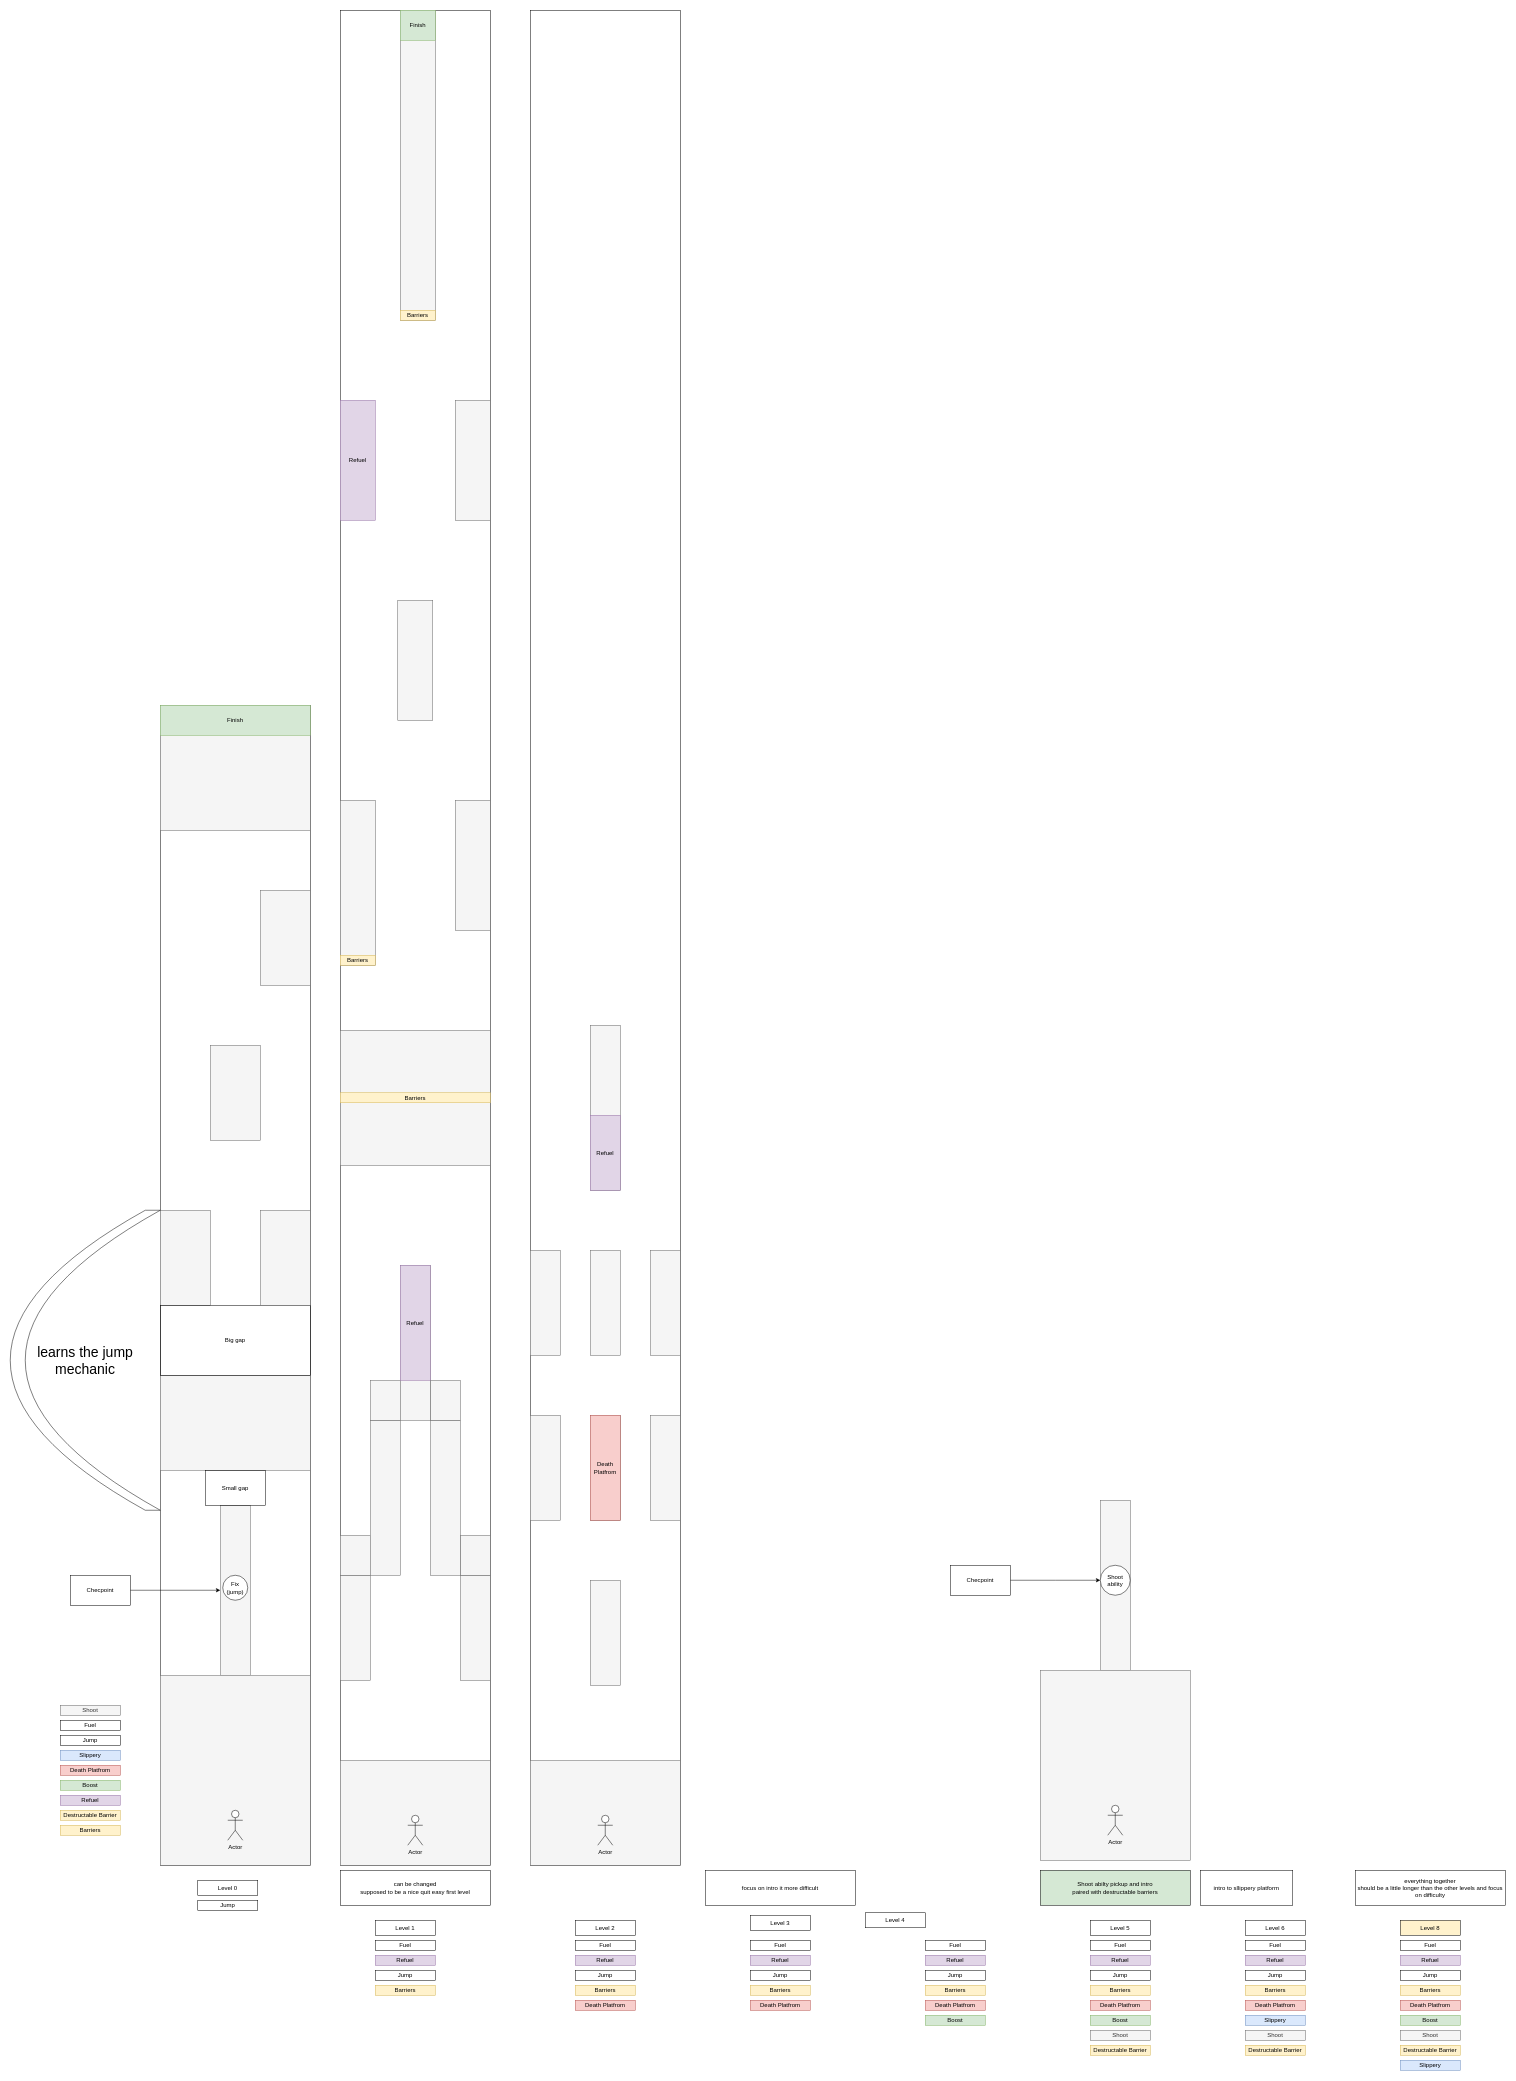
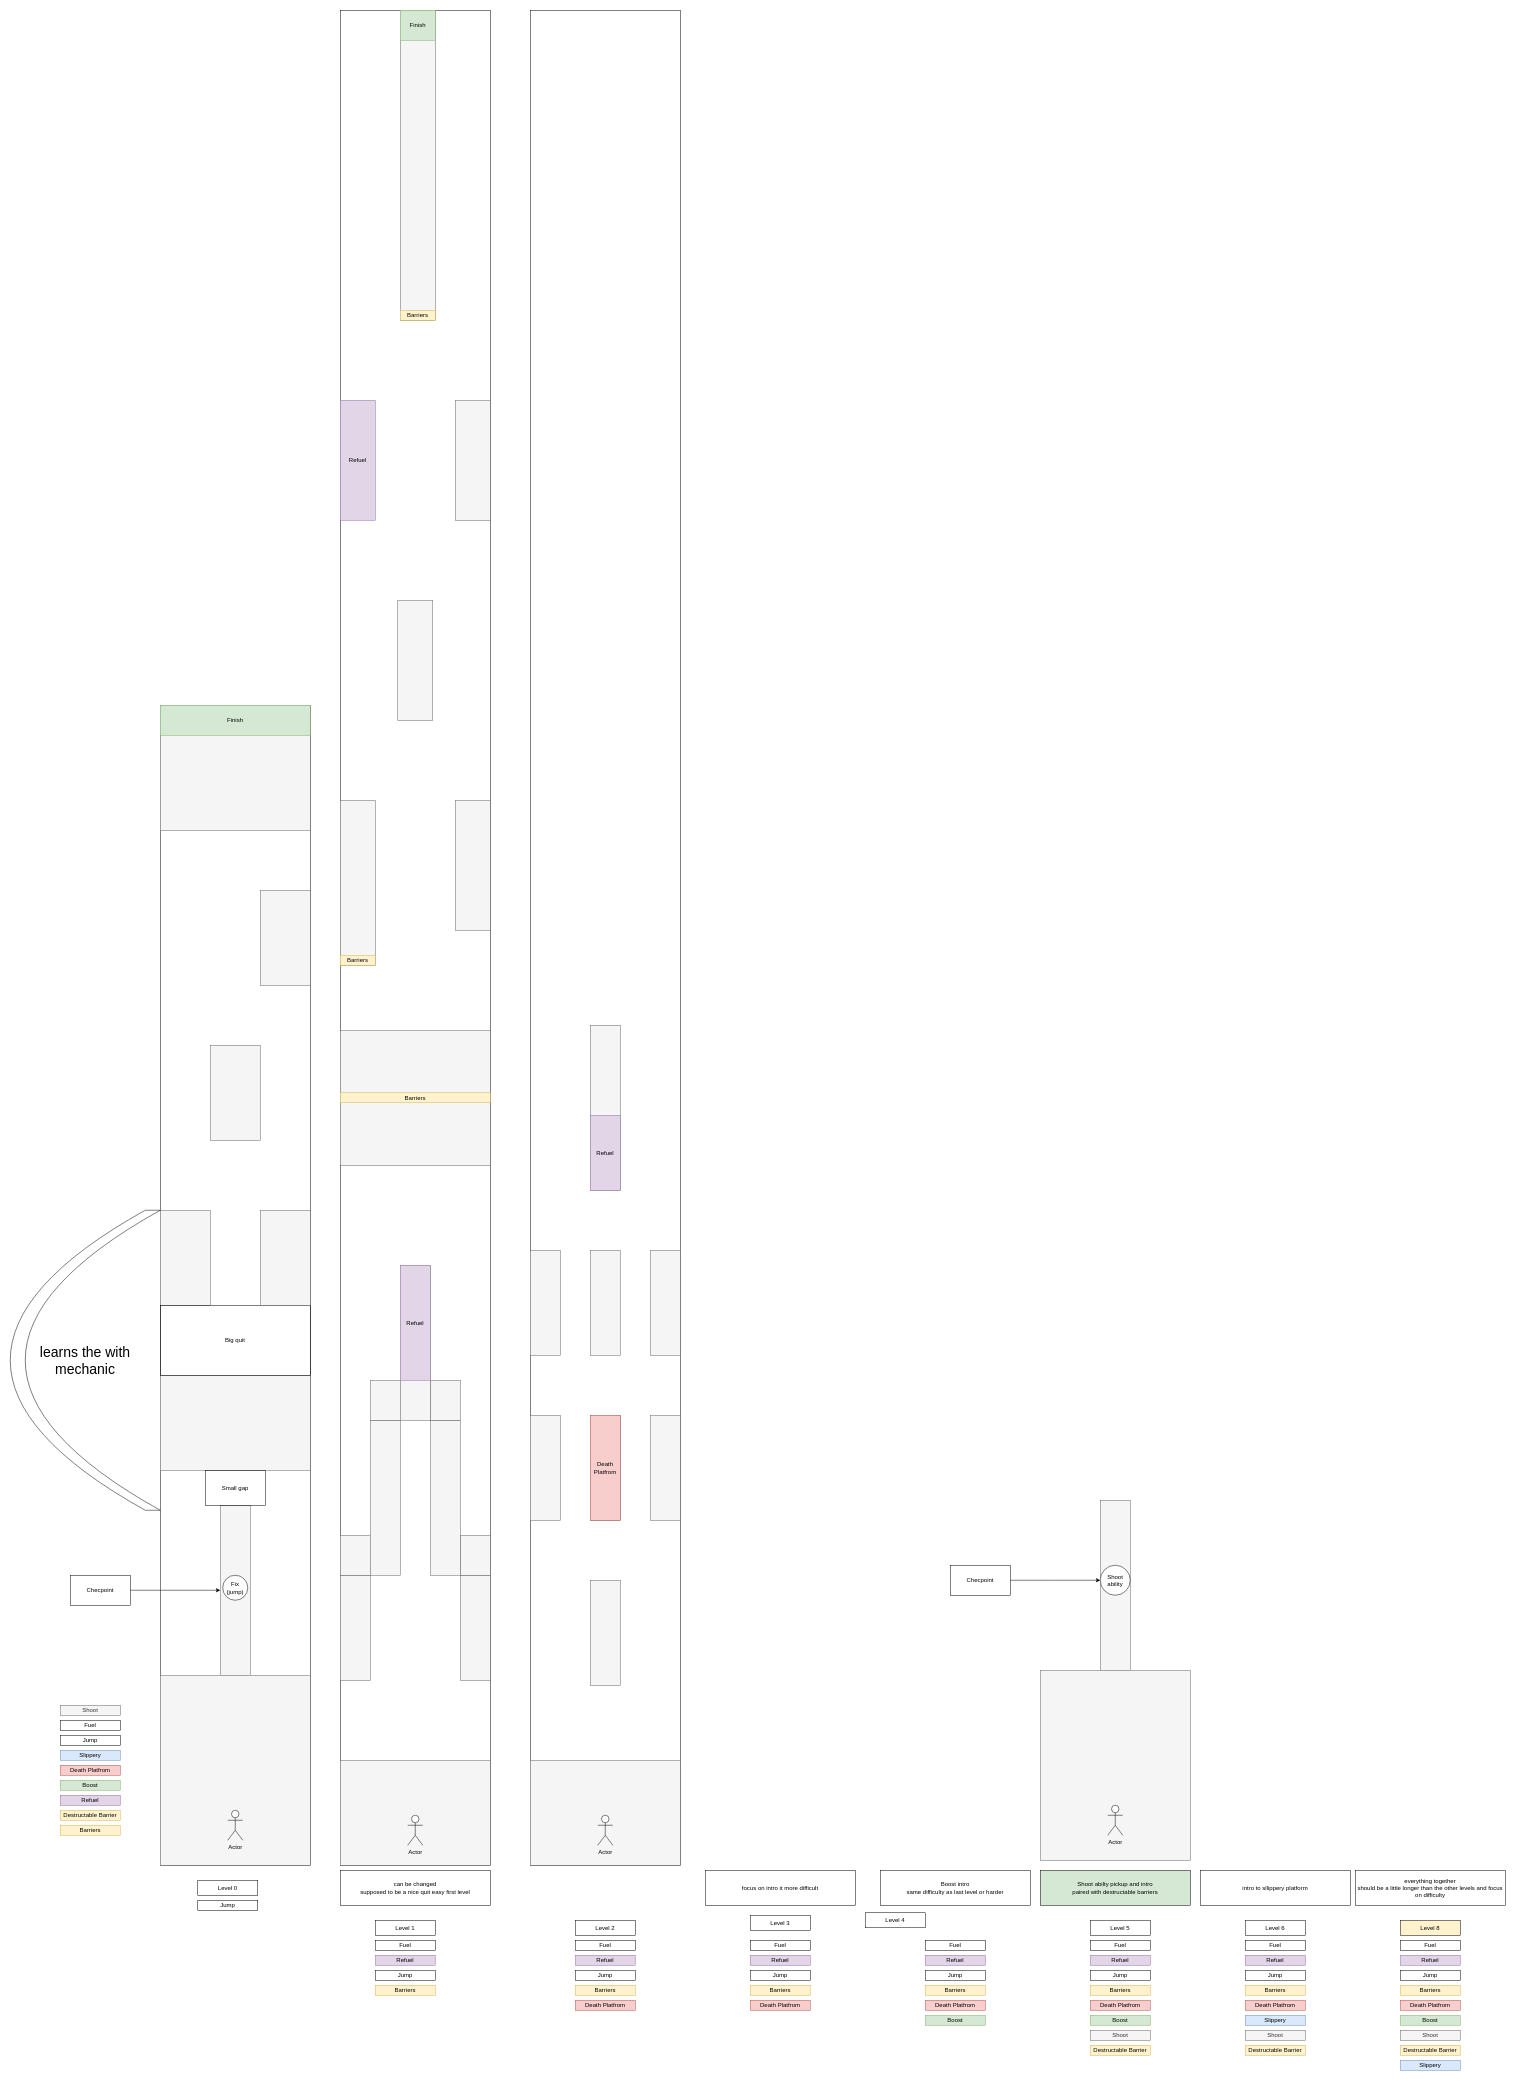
- <mxCell id="21" value="Big gap" style="rounded=0;whiteSpace=wrap;html=1;fillColor=none;" vertex="1" parent="1"><mxGeometry x="320" y="2610" width="300" height="140" as="geometry" /></mxCell>
+ <mxCell id="21" value="Big quit" style="rounded=0;whiteSpace=wrap;html=1;fillColor=none;" vertex="1" parent="1"><mxGeometry x="320" y="2610" width="300" height="140" as="geometry" /></mxCell>
- <mxCell id="64" value="&lt;span style=&quot;font-size: 28px;&quot;&gt;learns the jump mechanic&lt;/span&gt;" style="shape=dataStorage;whiteSpace=wrap;html=1;fixedSize=1;size=270;" vertex="1" parent="1"><mxGeometry x="20" y="2420" width="300" height="600" as="geometry" /></mxCell>
+ <mxCell id="64" value="&lt;span style=&quot;font-size: 28px;&quot;&gt;learns the with mechanic&lt;/span&gt;" style="shape=dataStorage;whiteSpace=wrap;html=1;fixedSize=1;size=270;" vertex="1" parent="1"><mxGeometry x="20" y="2420" width="300" height="600" as="geometry" /></mxCell>
+ <mxCell id="91" value="Boost intro&lt;div&gt;same difficulty as last level or harder&lt;/div&gt;" style="rounded=0;whiteSpace=wrap;html=1;" vertex="1" parent="1"><mxGeometry x="1760" y="3740" width="300" height="70" as="geometry" /></mxCell>
- <mxCell id="129" value="intro to sllippery platform" style="rounded=0;whiteSpace=wrap;html=1;" vertex="1" parent="1"><mxGeometry x="2400" y="3740" width="185" height="70" as="geometry" /></mxCell>
+ <mxCell id="129" value="intro to sllippery platform" style="rounded=0;whiteSpace=wrap;html=1;" vertex="1" parent="1"><mxGeometry x="2400" y="3740" width="300" height="70" as="geometry" /></mxCell>
